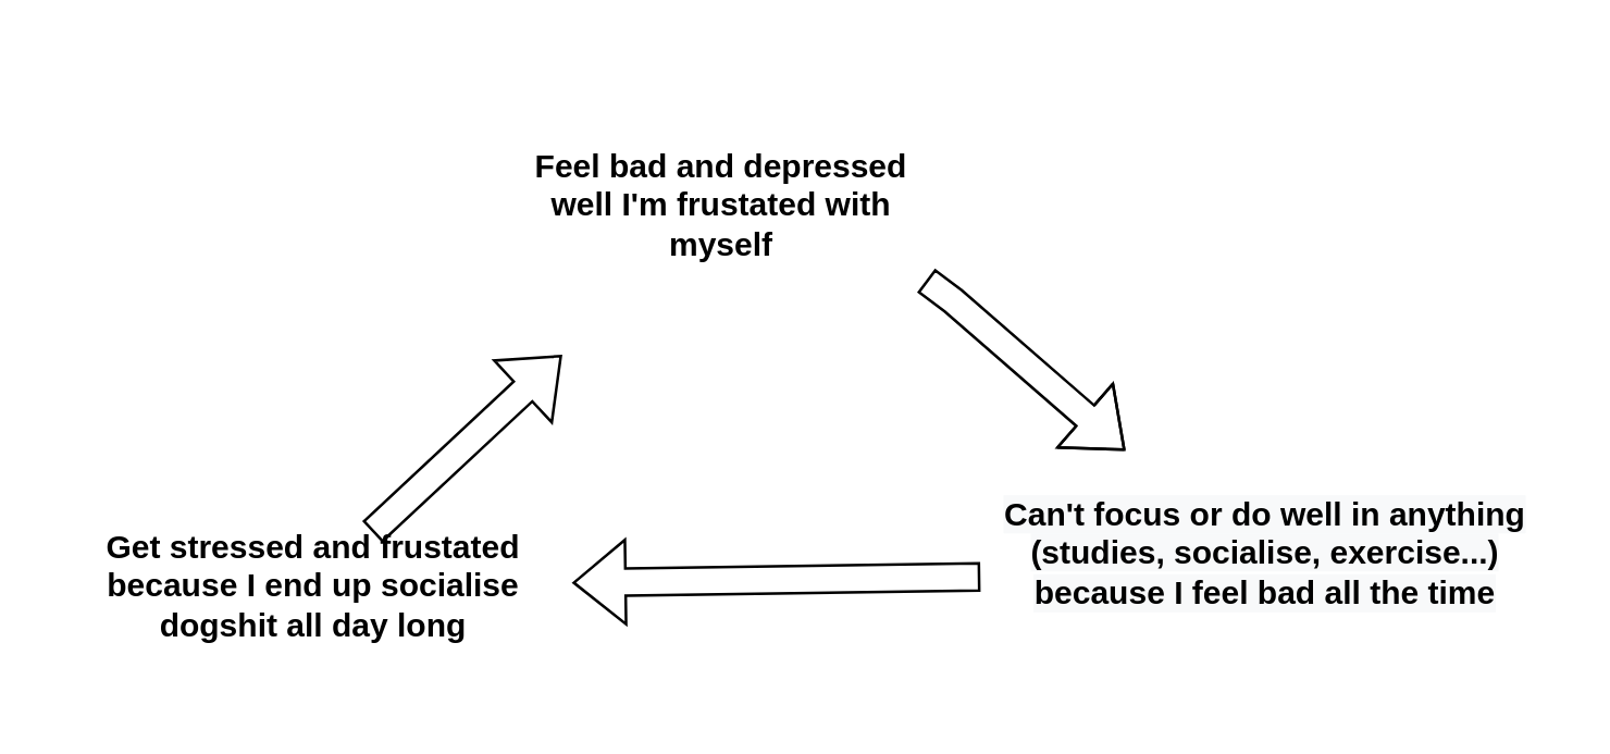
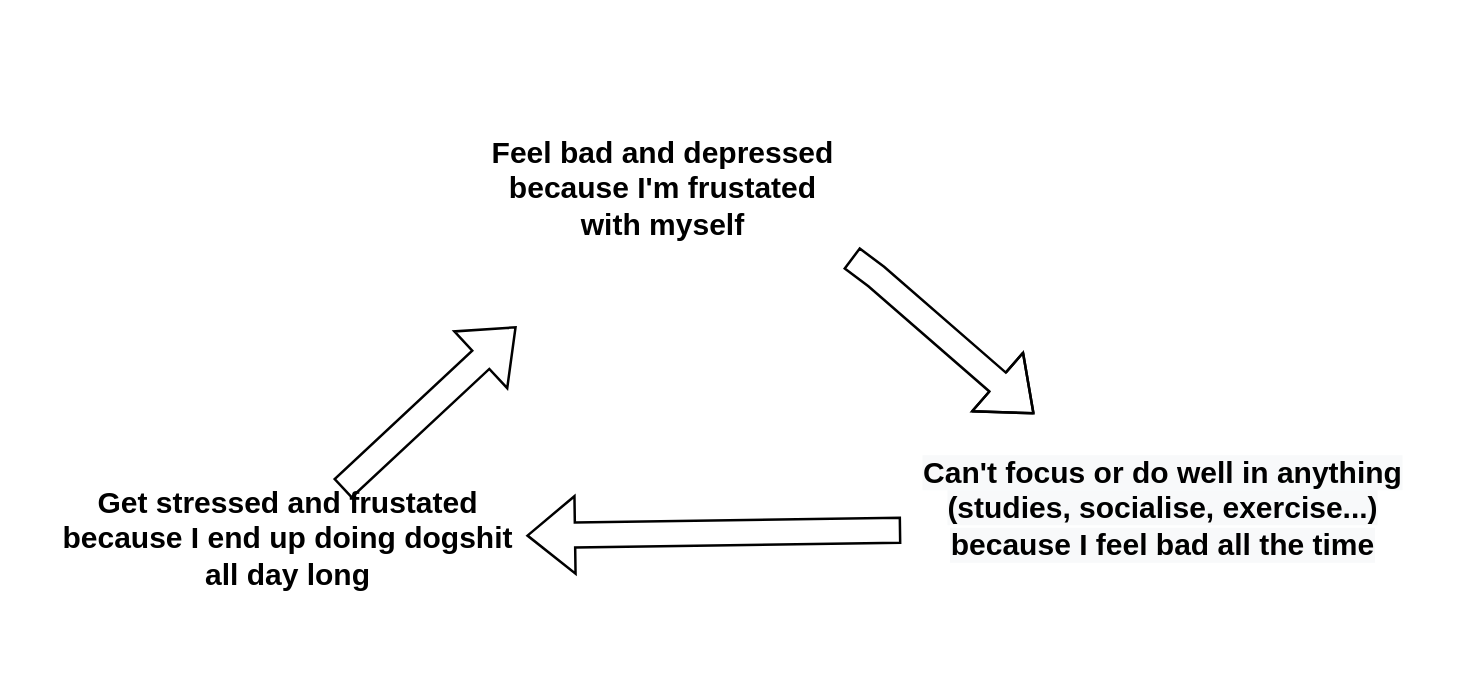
- <mxCell id="2" value="&lt;b&gt;Feel bad and depressed well I'm frustated with myself&lt;/b&gt;" style="text;html=1;strokeColor=none;fillColor=none;align=center;verticalAlign=middle;whiteSpace=wrap;rounded=0;" vertex="1" parent="1"><mxGeometry x="190" y="20" width="150" height="110" as="geometry" /></mxCell>
+ <mxCell id="2" value="&lt;b&gt;Feel bad and depressed because I'm frustated with myself&lt;/b&gt;" style="text;html=1;strokeColor=none;fillColor=none;align=center;verticalAlign=middle;whiteSpace=wrap;rounded=0;" vertex="1" parent="1"><mxGeometry x="190" y="20" width="150" height="110" as="geometry" /></mxCell>
- <mxCell id="4" value="&lt;b&gt;Get stressed and frustated because I end up socialise dogshit all day long&lt;/b&gt;" style="text;html=1;align=center;verticalAlign=middle;whiteSpace=wrap;rounded=0;" vertex="1" parent="1"><mxGeometry x="20" y="195" width="190" height="40" as="geometry" /></mxCell>
+ <mxCell id="4" value="&lt;b&gt;Get stressed and frustated because I end up doing dogshit all day long&lt;/b&gt;" style="text;html=1;align=center;verticalAlign=middle;whiteSpace=wrap;rounded=0;" vertex="1" parent="1"><mxGeometry x="20" y="195" width="190" height="40" as="geometry" /></mxCell>
